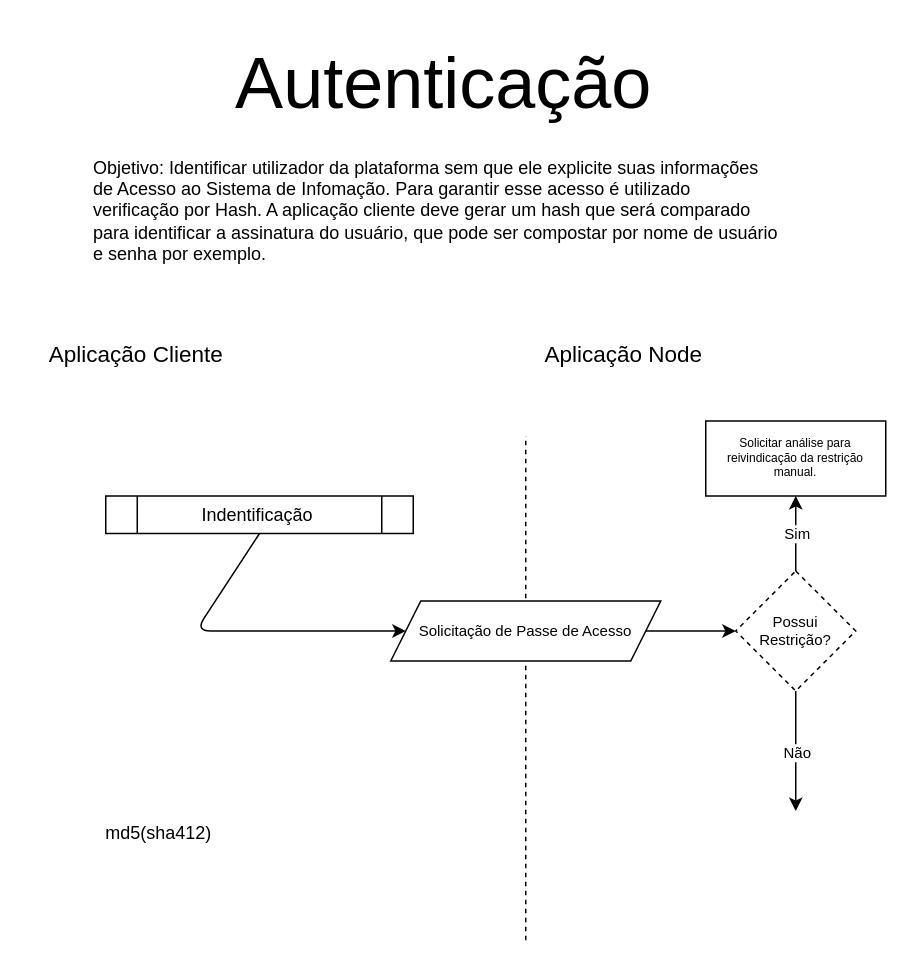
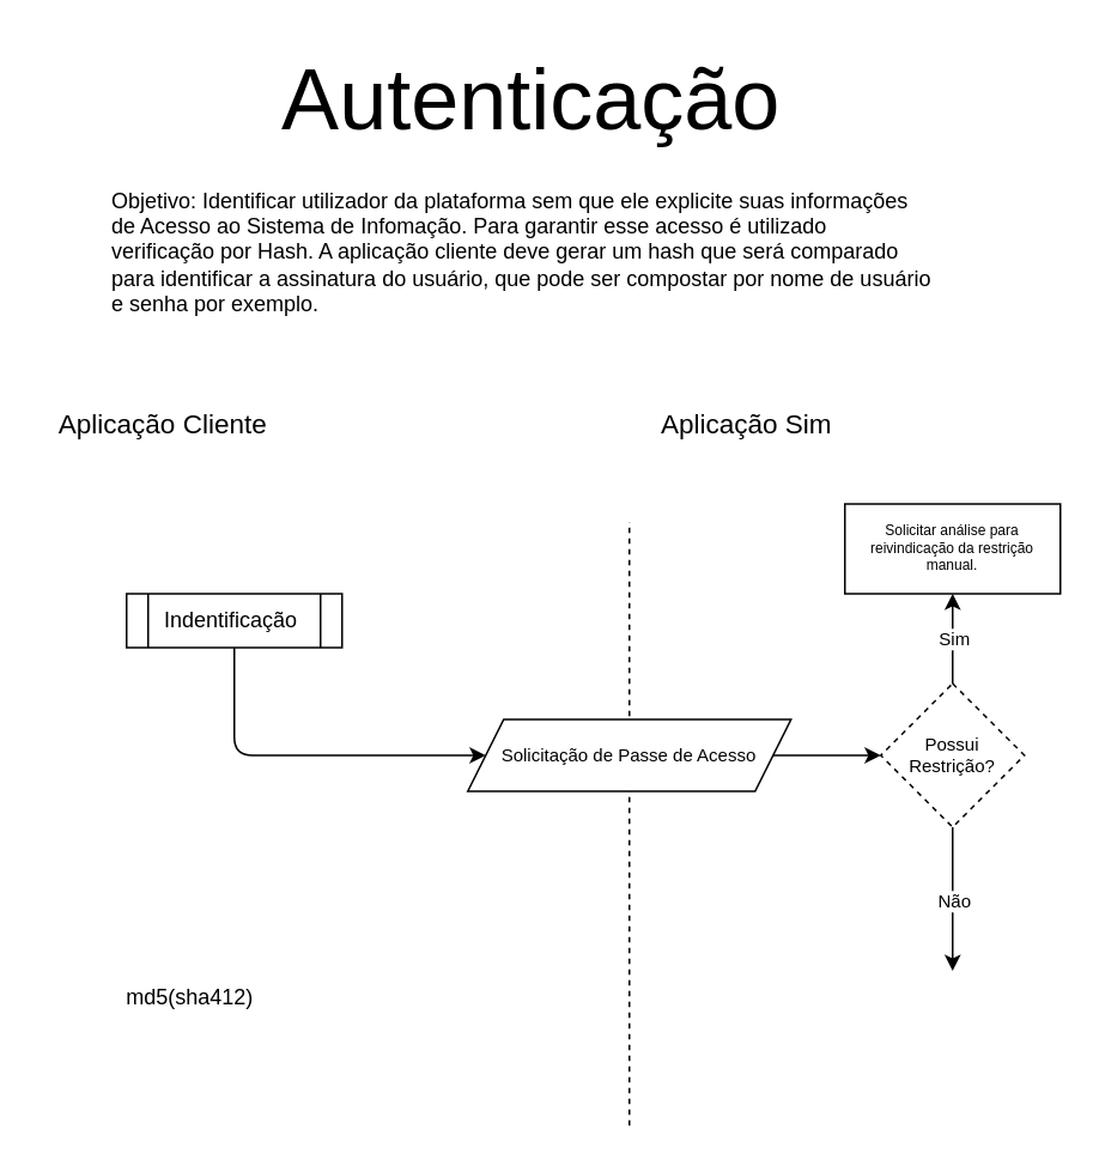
- <mxCell id="4" value="Aplicação Node&lt;br&gt;" style="text;html=1;align=center;verticalAlign=middle;resizable=0;points=[];autosize=1;strokeColor=none;fillColor=none;fontSize=15;" parent="1" vertex="1"><mxGeometry x="350" y="220" width="130" height="30" as="geometry" /></mxCell>
+ <mxCell id="4" value="Aplicação Sim&lt;br&gt;" style="text;html=1;align=center;verticalAlign=middle;resizable=0;points=[];autosize=1;strokeColor=none;fillColor=none;fontSize=15;" parent="1" vertex="1"><mxGeometry x="350" y="220" width="130" height="30" as="geometry" /></mxCell>
- <mxCell id="9" value="Indentificação&amp;nbsp;" style="shape=process;whiteSpace=wrap;html=1;backgroundOutline=1;fontSize=12;" parent="1" vertex="1"><mxGeometry x="70" y="330" width="205" height="25" as="geometry" /></mxCell>
+ <mxCell id="9" value="Indentificação&amp;nbsp;" style="shape=process;whiteSpace=wrap;html=1;backgroundOutline=1;fontSize=12;" parent="1" vertex="1"><mxGeometry x="70" y="330" width="120" height="30" as="geometry" /></mxCell>
